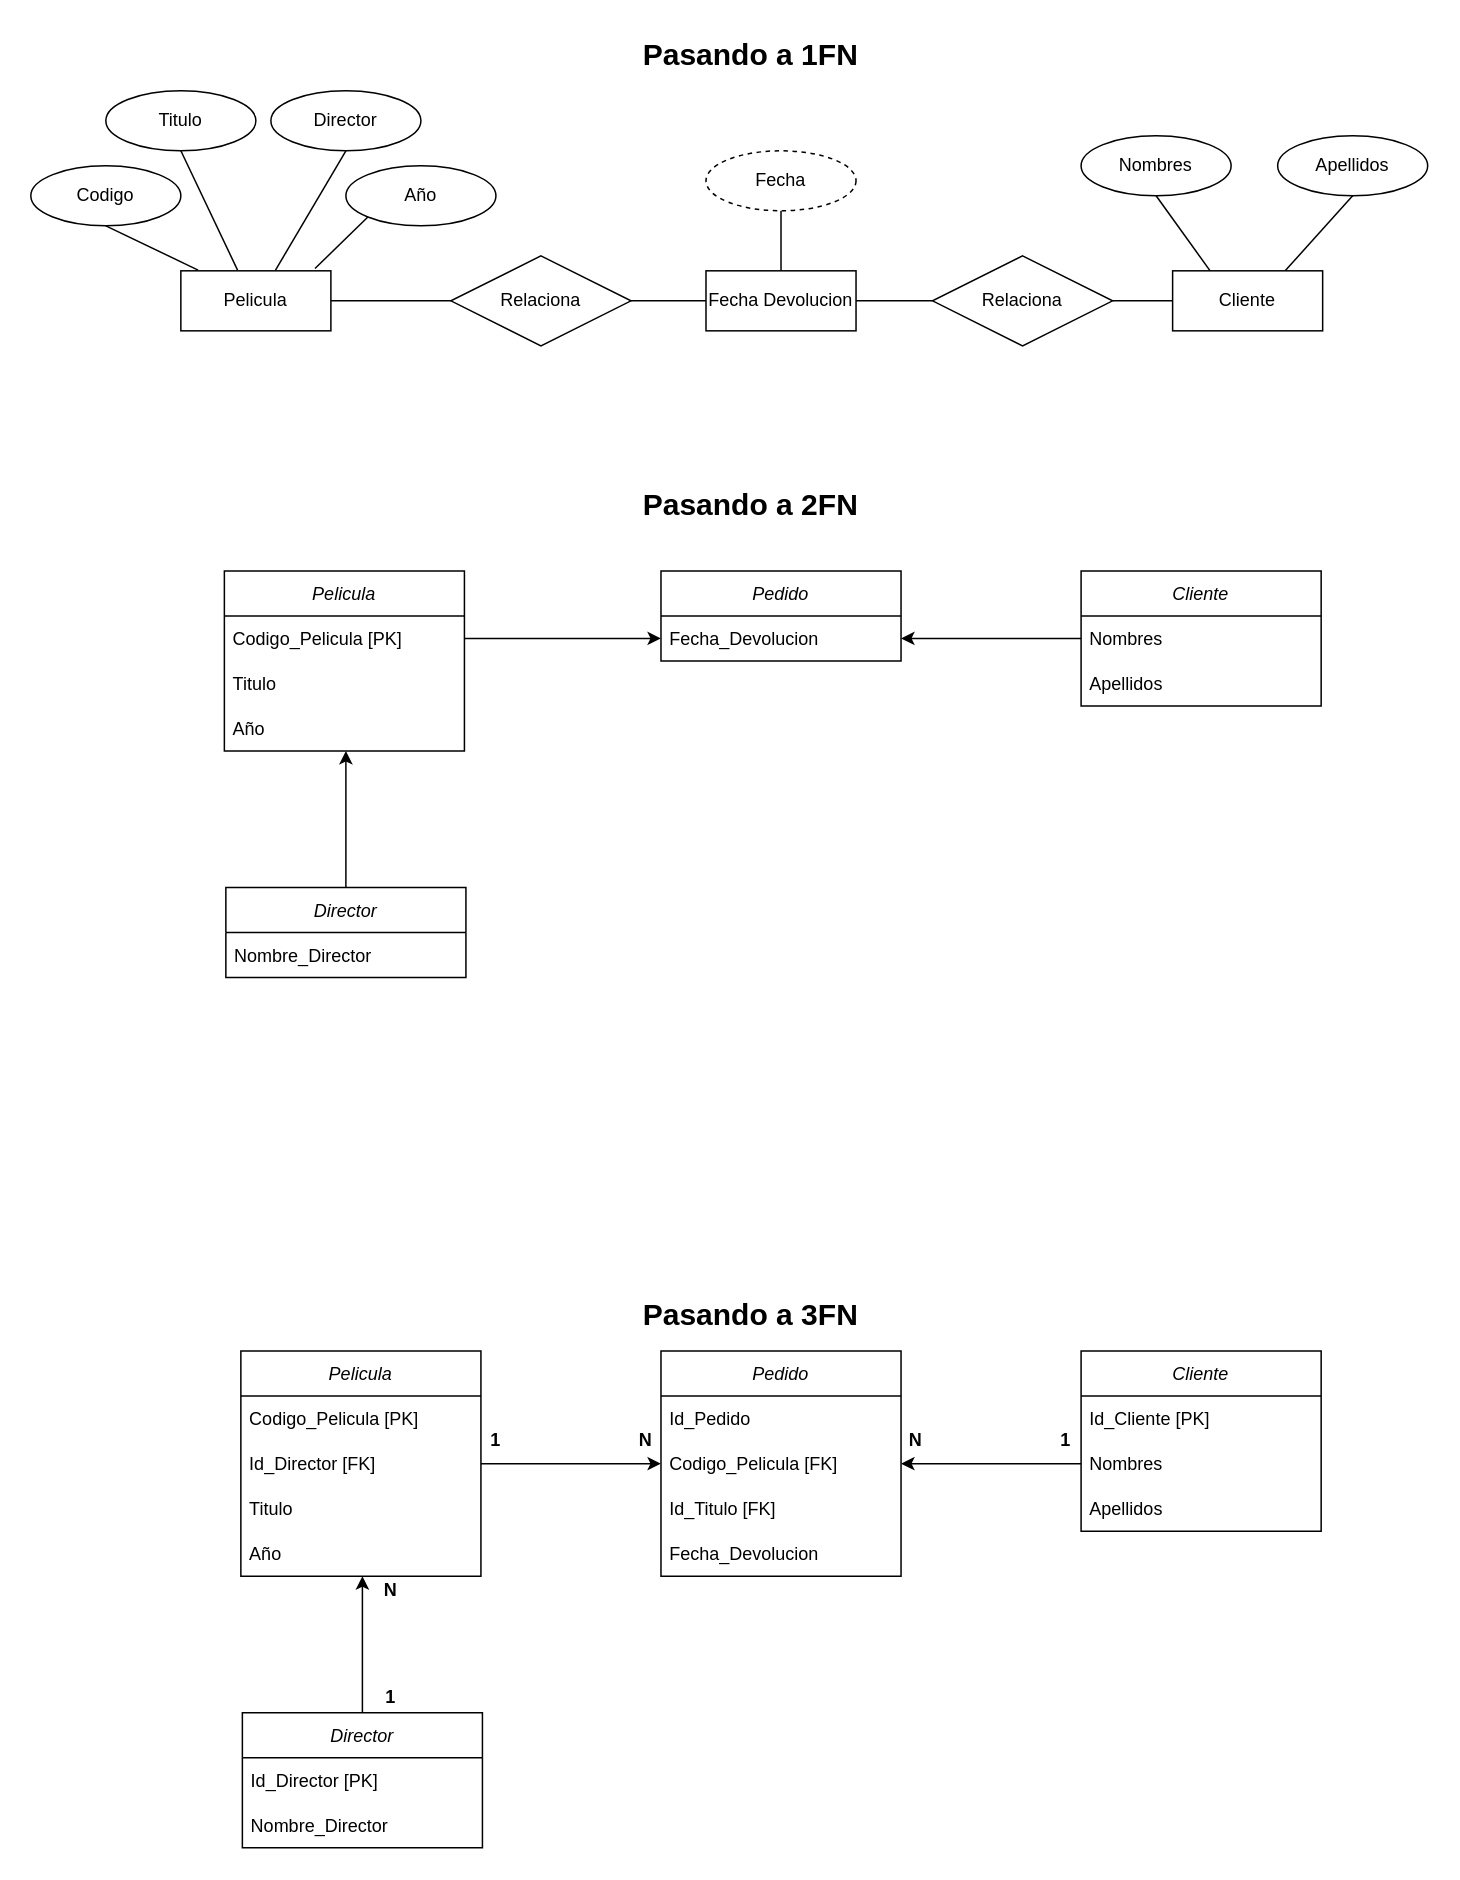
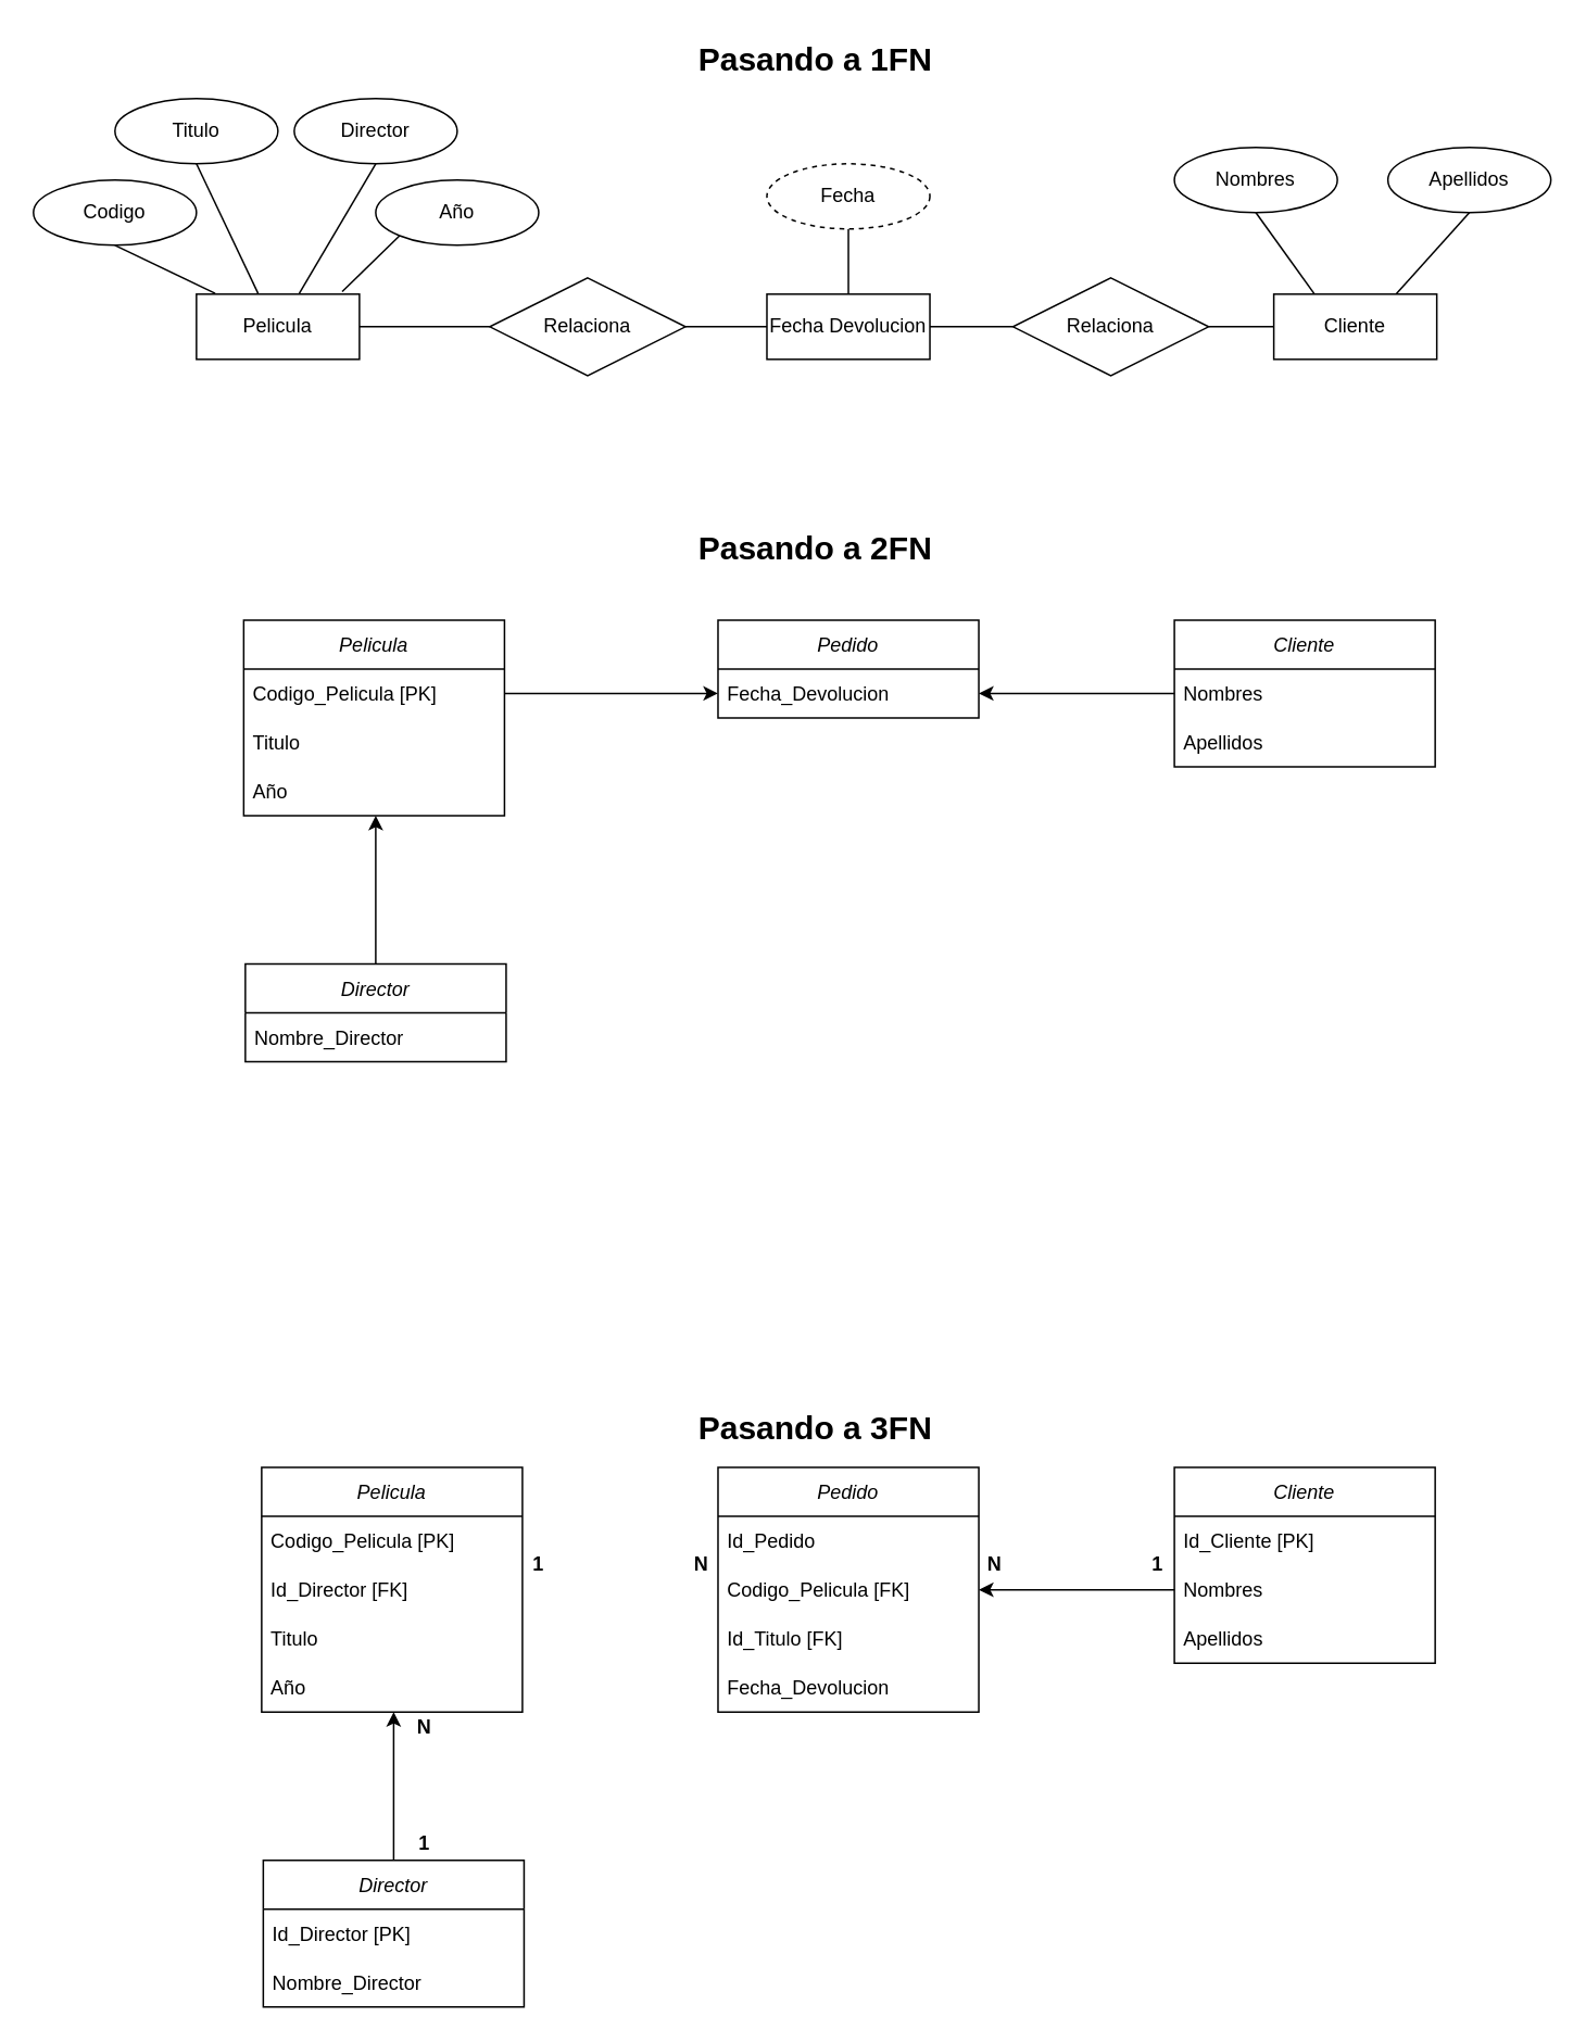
- <mxCell id="53" style="edgeStyle=orthogonalEdgeStyle;rounded=0;orthogonalLoop=1;jettySize=auto;html=1;exitX=1;exitY=0.5;exitDx=0;exitDy=0;fontSize=12;" parent="1" source="39" target="48" edge="1"><mxGeometry relative="1" as="geometry" /></mxCell>
